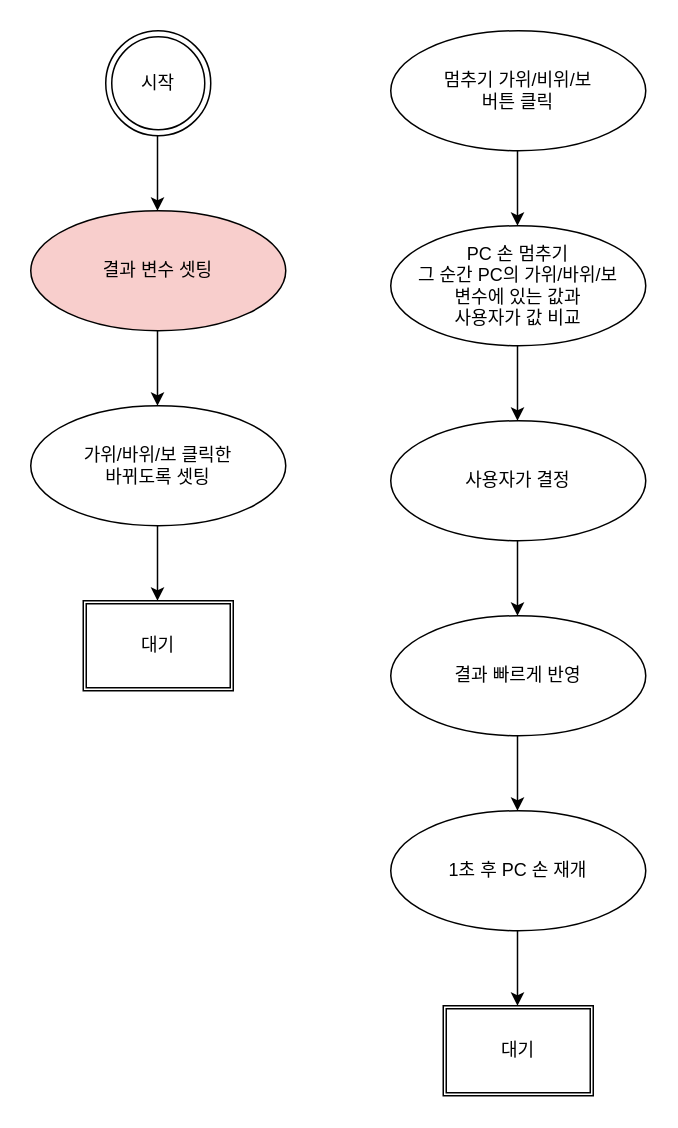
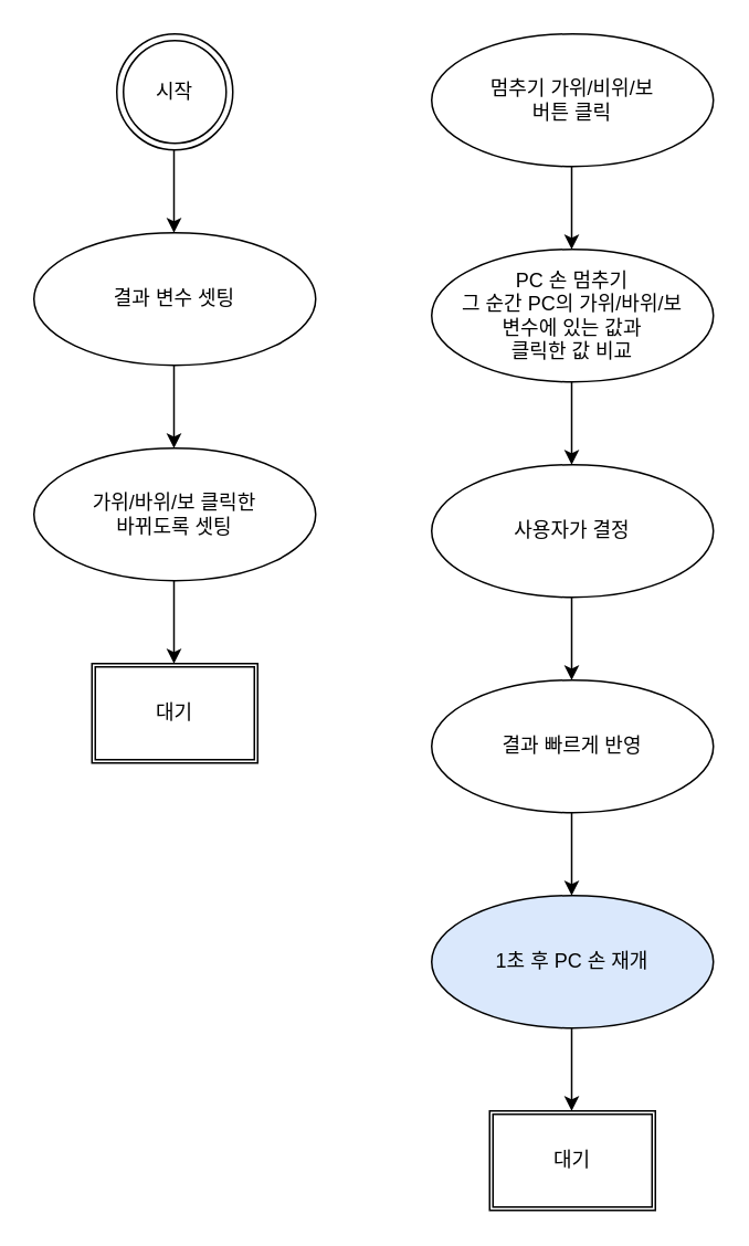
- <mxCell id="3" value="결과 변수 셋팅" style="ellipse;whiteSpace=wrap;html=1;fillColor=#f8cecc;" vertex="1" parent="1"><mxGeometry x="20" y="140" width="170" height="80" as="geometry" /></mxCell>
+ <mxCell id="3" value="결과 변수 셋팅" style="ellipse;whiteSpace=wrap;html=1;" vertex="1" parent="1"><mxGeometry x="20" y="140" width="170" height="80" as="geometry" /></mxCell>
- <mxCell id="11" value="PC 손 멈추기&lt;br&gt;그 순간 PC의 가위/바위/보&lt;br&gt;변수에 있는 값과&lt;br&gt;사용자가 값 비교" style="ellipse;whiteSpace=wrap;html=1;" vertex="1" parent="1"><mxGeometry x="260" y="150" width="170" height="80" as="geometry" /></mxCell>
+ <mxCell id="11" value="PC 손 멈추기&lt;br&gt;그 순간 PC의 가위/바위/보&lt;br&gt;변수에 있는 값과&lt;br&gt;클릭한 값 비교" style="ellipse;whiteSpace=wrap;html=1;" vertex="1" parent="1"><mxGeometry x="260" y="150" width="170" height="80" as="geometry" /></mxCell>
- <mxCell id="17" value="1초 후 PC 손 재개" style="ellipse;whiteSpace=wrap;html=1;" vertex="1" parent="1"><mxGeometry x="260" y="540" width="170" height="80" as="geometry" /></mxCell>
+ <mxCell id="17" value="1초 후 PC 손 재개" style="ellipse;whiteSpace=wrap;html=1;fillColor=#dae8fc;" vertex="1" parent="1"><mxGeometry x="260" y="540" width="170" height="80" as="geometry" /></mxCell>
